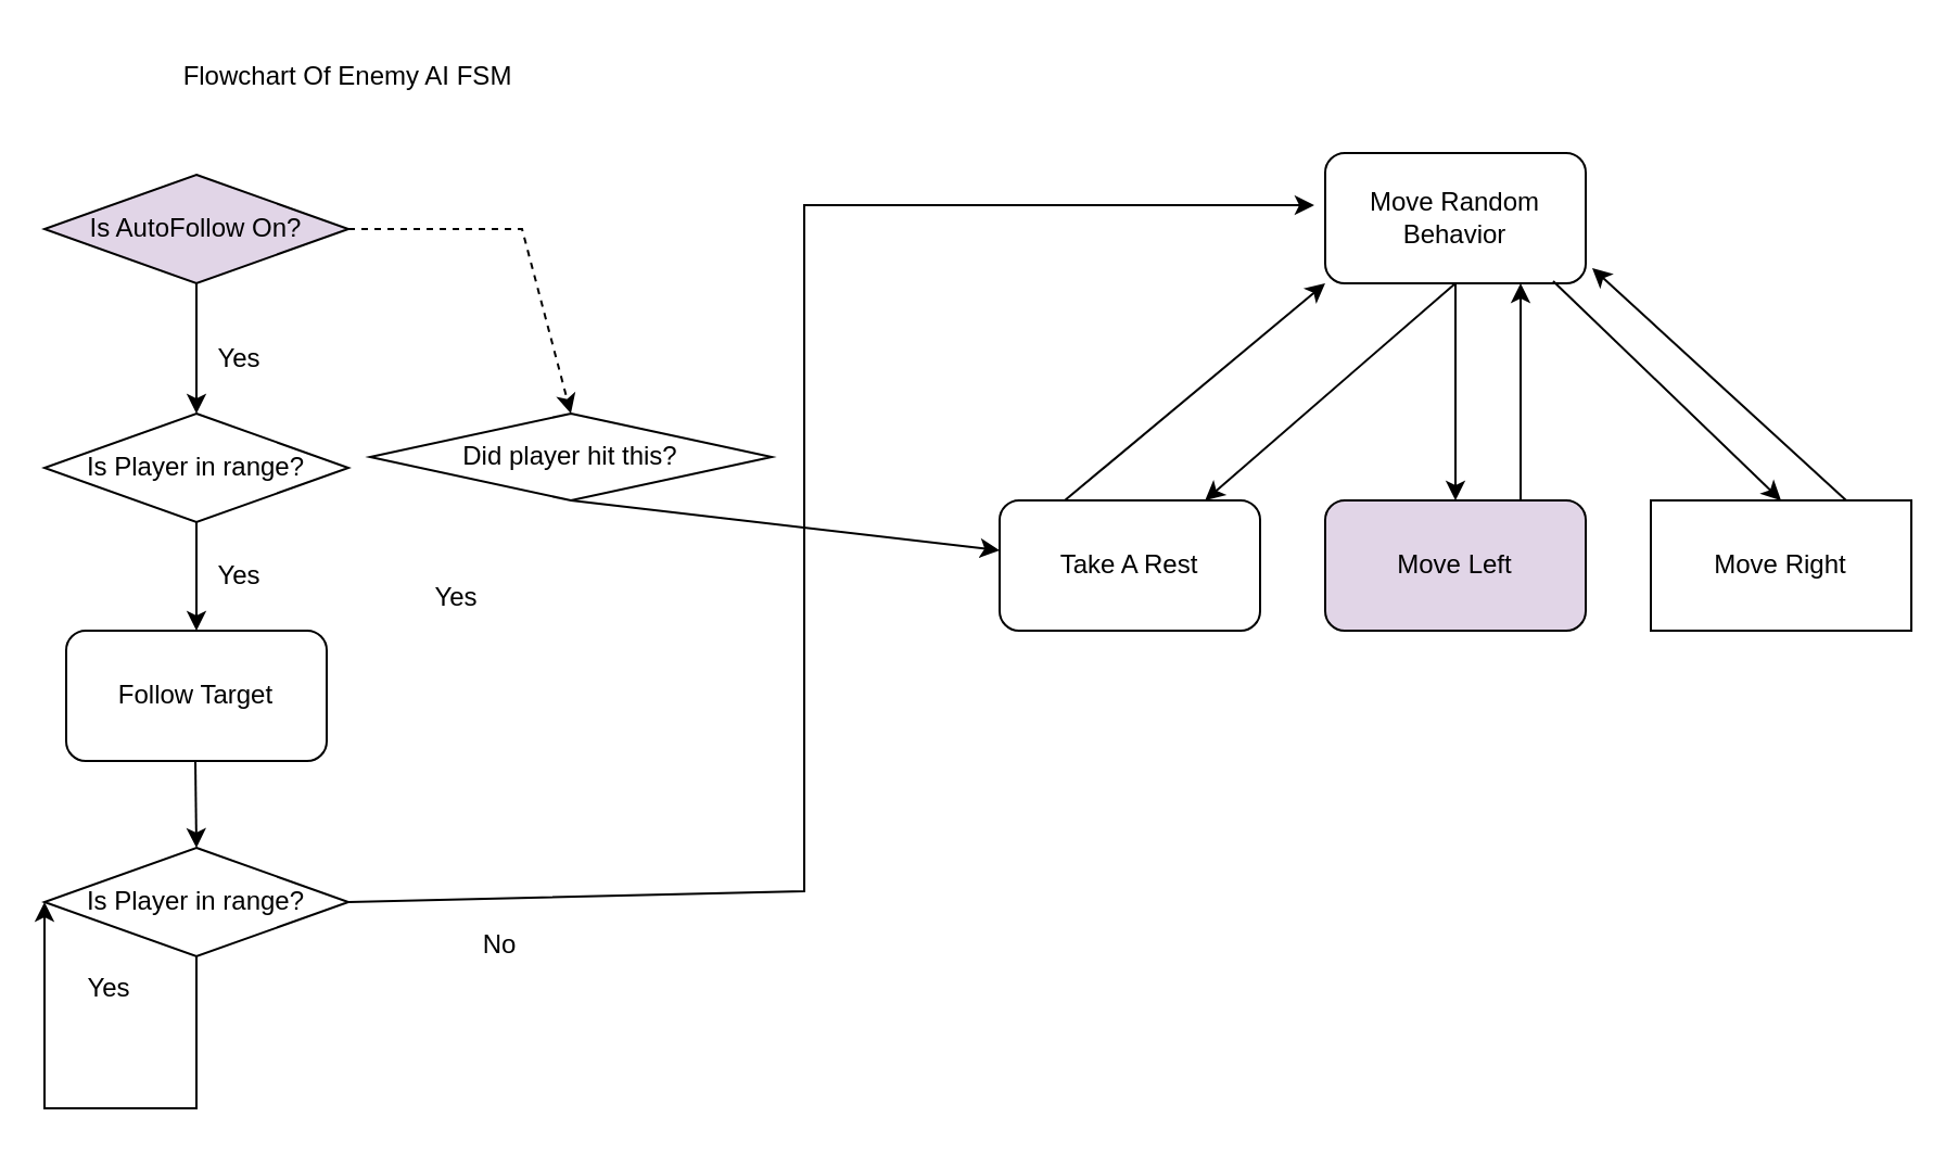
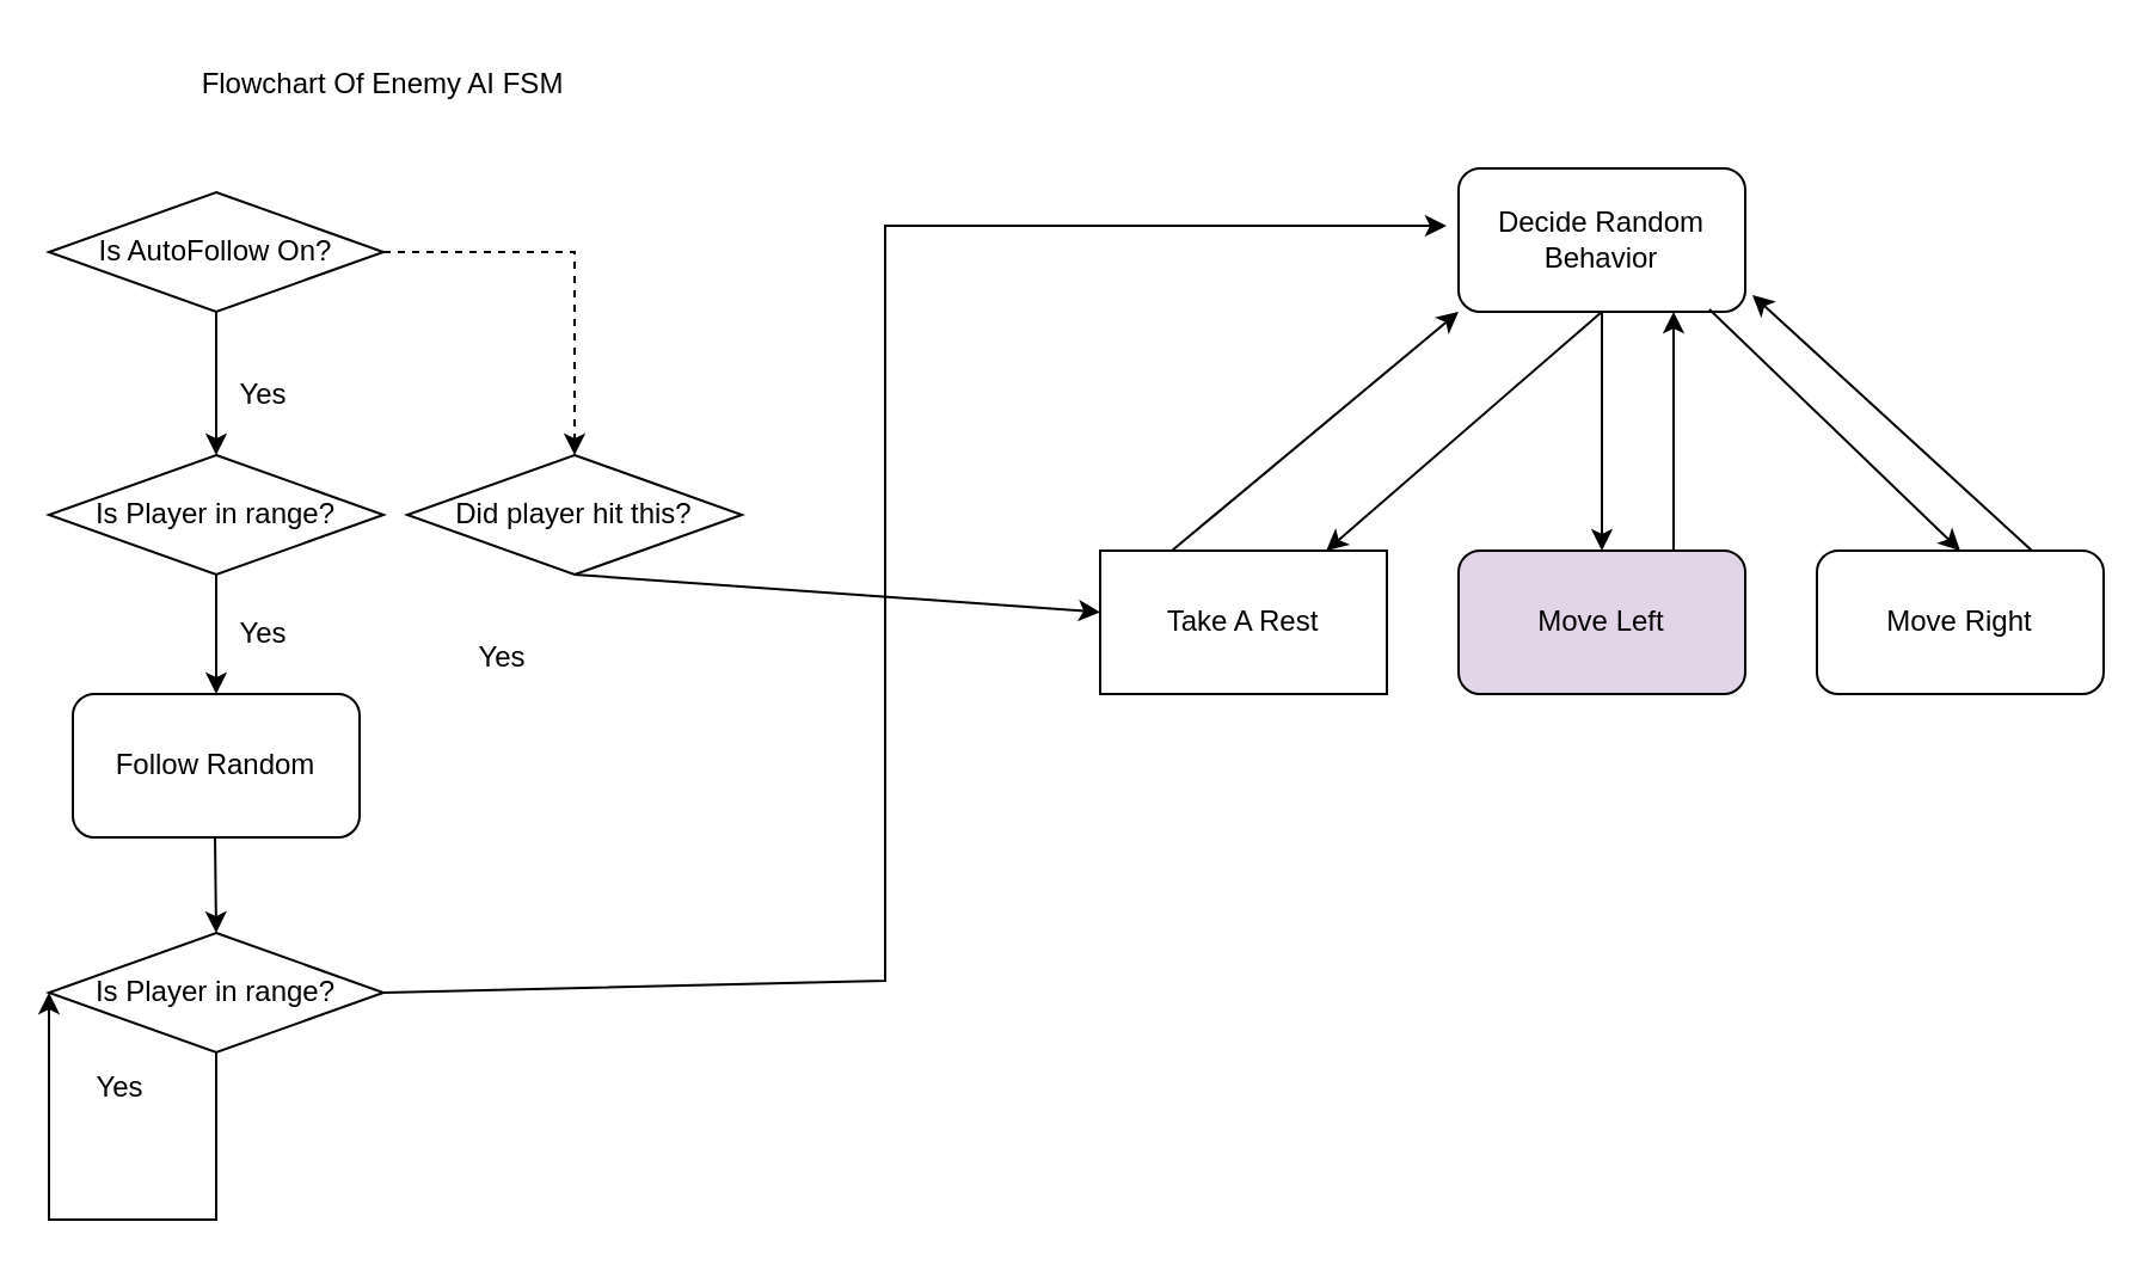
- <mxCell id="7" value="Move Random Behavior" style="rounded=1;whiteSpace=wrap;html=1;" vertex="1" parent="1"><mxGeometry x="610" y="70" width="120" height="60" as="geometry" /></mxCell>
+ <mxCell id="7" value="Decide Random Behavior" style="rounded=1;whiteSpace=wrap;html=1;" vertex="1" parent="1"><mxGeometry x="610" y="70" width="120" height="60" as="geometry" /></mxCell>
- <mxCell id="12" value="Is AutoFollow On?" style="rhombus;whiteSpace=wrap;html=1;fillColor=#e1d5e7;" vertex="1" parent="1"><mxGeometry x="20" y="80" width="140" height="50" as="geometry" /></mxCell>
+ <mxCell id="12" value="Is AutoFollow On?" style="rhombus;whiteSpace=wrap;html=1;" vertex="1" parent="1"><mxGeometry x="20" y="80" width="140" height="50" as="geometry" /></mxCell>
- <mxCell id="16" value="Did player hit this?" style="rhombus;whiteSpace=wrap;html=1;" vertex="1" parent="1"><mxGeometry x="170" y="190" width="185" height="40" as="geometry" /></mxCell>
+ <mxCell id="16" value="Did player hit this?" style="rhombus;whiteSpace=wrap;html=1;" vertex="1" parent="1"><mxGeometry x="170" y="190" width="140" height="50" as="geometry" /></mxCell>
- <mxCell id="2" value="Take A Rest" style="rounded=1;whiteSpace=wrap;html=1;" vertex="1" parent="1"><mxGeometry x="460" y="230" width="120" height="60" as="geometry" /></mxCell>
+ <mxCell id="2" value="Take A Rest" style="whiteSpace=wrap;html=1;rounded=0;" vertex="1" parent="1"><mxGeometry x="460" y="230" width="120" height="60" as="geometry" /></mxCell>
- <mxCell id="5" value="Move Right" style="whiteSpace=wrap;html=1;rounded=0;" vertex="1" parent="1"><mxGeometry x="760" y="230" width="120" height="60" as="geometry" /></mxCell>
+ <mxCell id="5" value="Move Right" style="rounded=1;whiteSpace=wrap;html=1;" vertex="1" parent="1"><mxGeometry x="760" y="230" width="120" height="60" as="geometry" /></mxCell>
- <mxCell id="4" value="Follow Target" style="rounded=1;whiteSpace=wrap;html=1;" vertex="1" parent="1"><mxGeometry x="30" y="290" width="120" height="60" as="geometry" /></mxCell>
+ <mxCell id="4" value="Follow Random" style="rounded=1;whiteSpace=wrap;html=1;" vertex="1" parent="1"><mxGeometry x="30" y="290" width="120" height="60" as="geometry" /></mxCell>
- <mxCell id="23" value="No" style="text;html=1;strokeColor=none;fillColor=none;align=center;verticalAlign=middle;whiteSpace=wrap;rounded=0;" vertex="1" parent="1"><mxGeometry x="200" y="420" width="60" height="30" as="geometry" /></mxCell>
